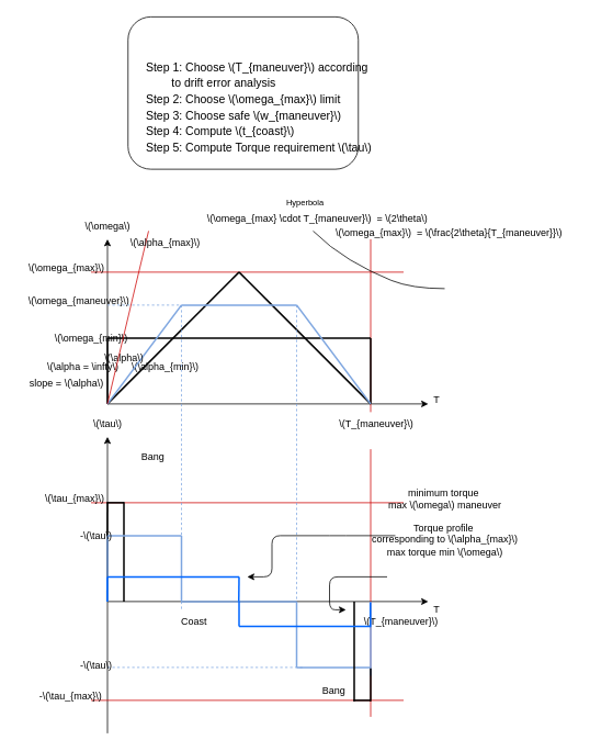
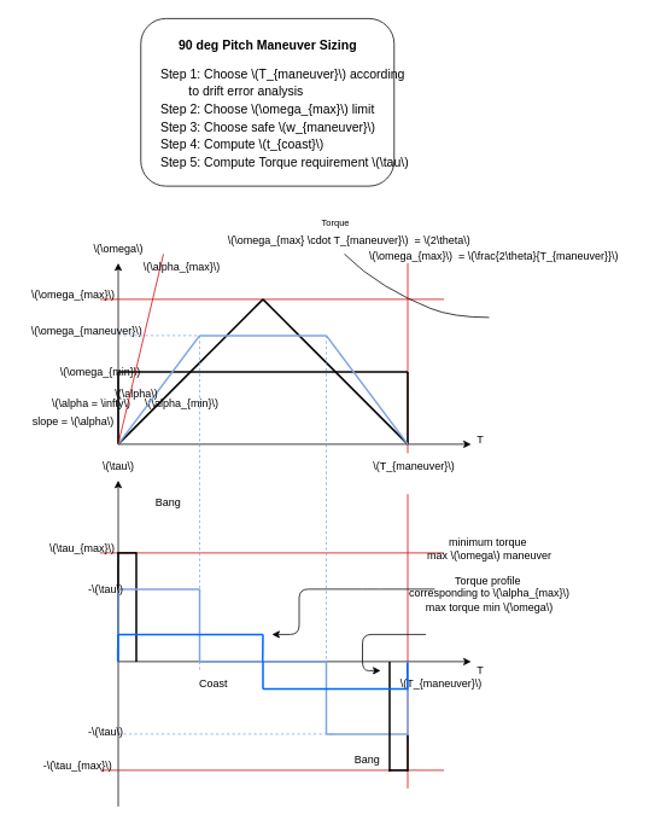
+ <mxCell id="61" value="&lt;b&gt;&lt;font style=&quot;font-size: 14px;&quot;&gt;90 deg Pitch Maneuver Sizing&lt;/font&gt;&lt;/b&gt;" style="text;html=1;align=center;verticalAlign=middle;resizable=0;points=[];autosize=1;strokeColor=none;fillColor=none;" vertex="1" parent="58"><mxGeometry x="30" y="15" width="220" height="30" as="geometry" /></mxCell>
- <mxCell id="35" value="&lt;font style=&quot;font-size: 10px;&quot;&gt;Hyperbola&lt;/font&gt;" style="text;html=1;align=center;verticalAlign=middle;resizable=0;points=[];autosize=1;strokeColor=none;fillColor=none;" vertex="1" parent="1"><mxGeometry x="335" y="230" width="70" height="30" as="geometry" /></mxCell>
+ <mxCell id="35" value="&lt;font style=&quot;font-size: 10px;&quot;&gt;Torque&lt;/font&gt;" style="text;html=1;align=center;verticalAlign=middle;resizable=0;points=[];autosize=1;strokeColor=none;fillColor=none;" vertex="1" parent="1"><mxGeometry x="335" y="230" width="70" height="30" as="geometry" /></mxCell>
